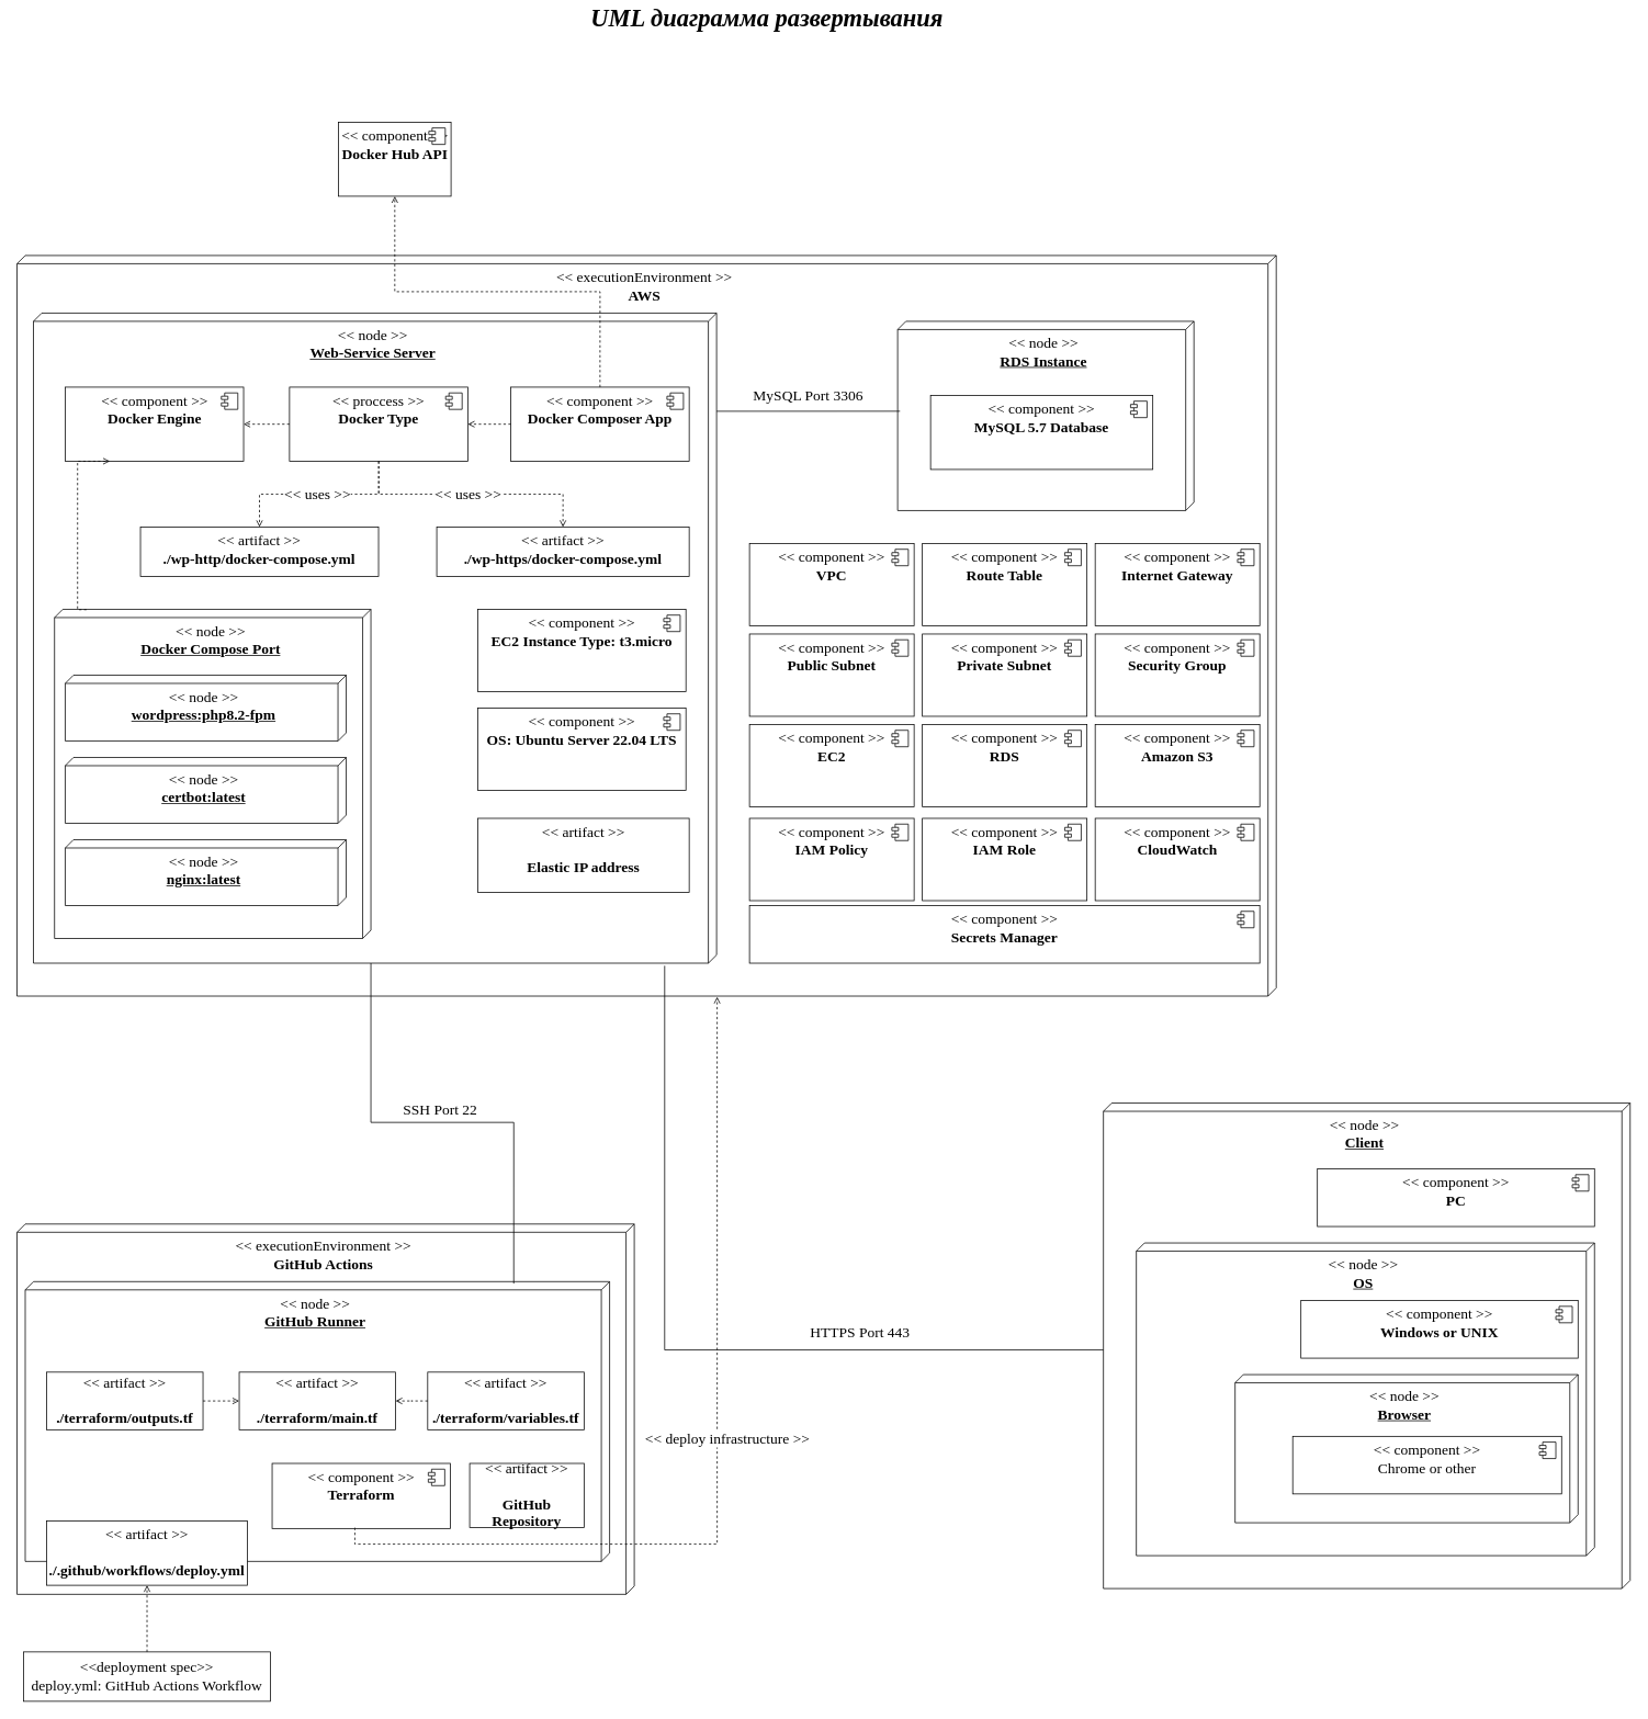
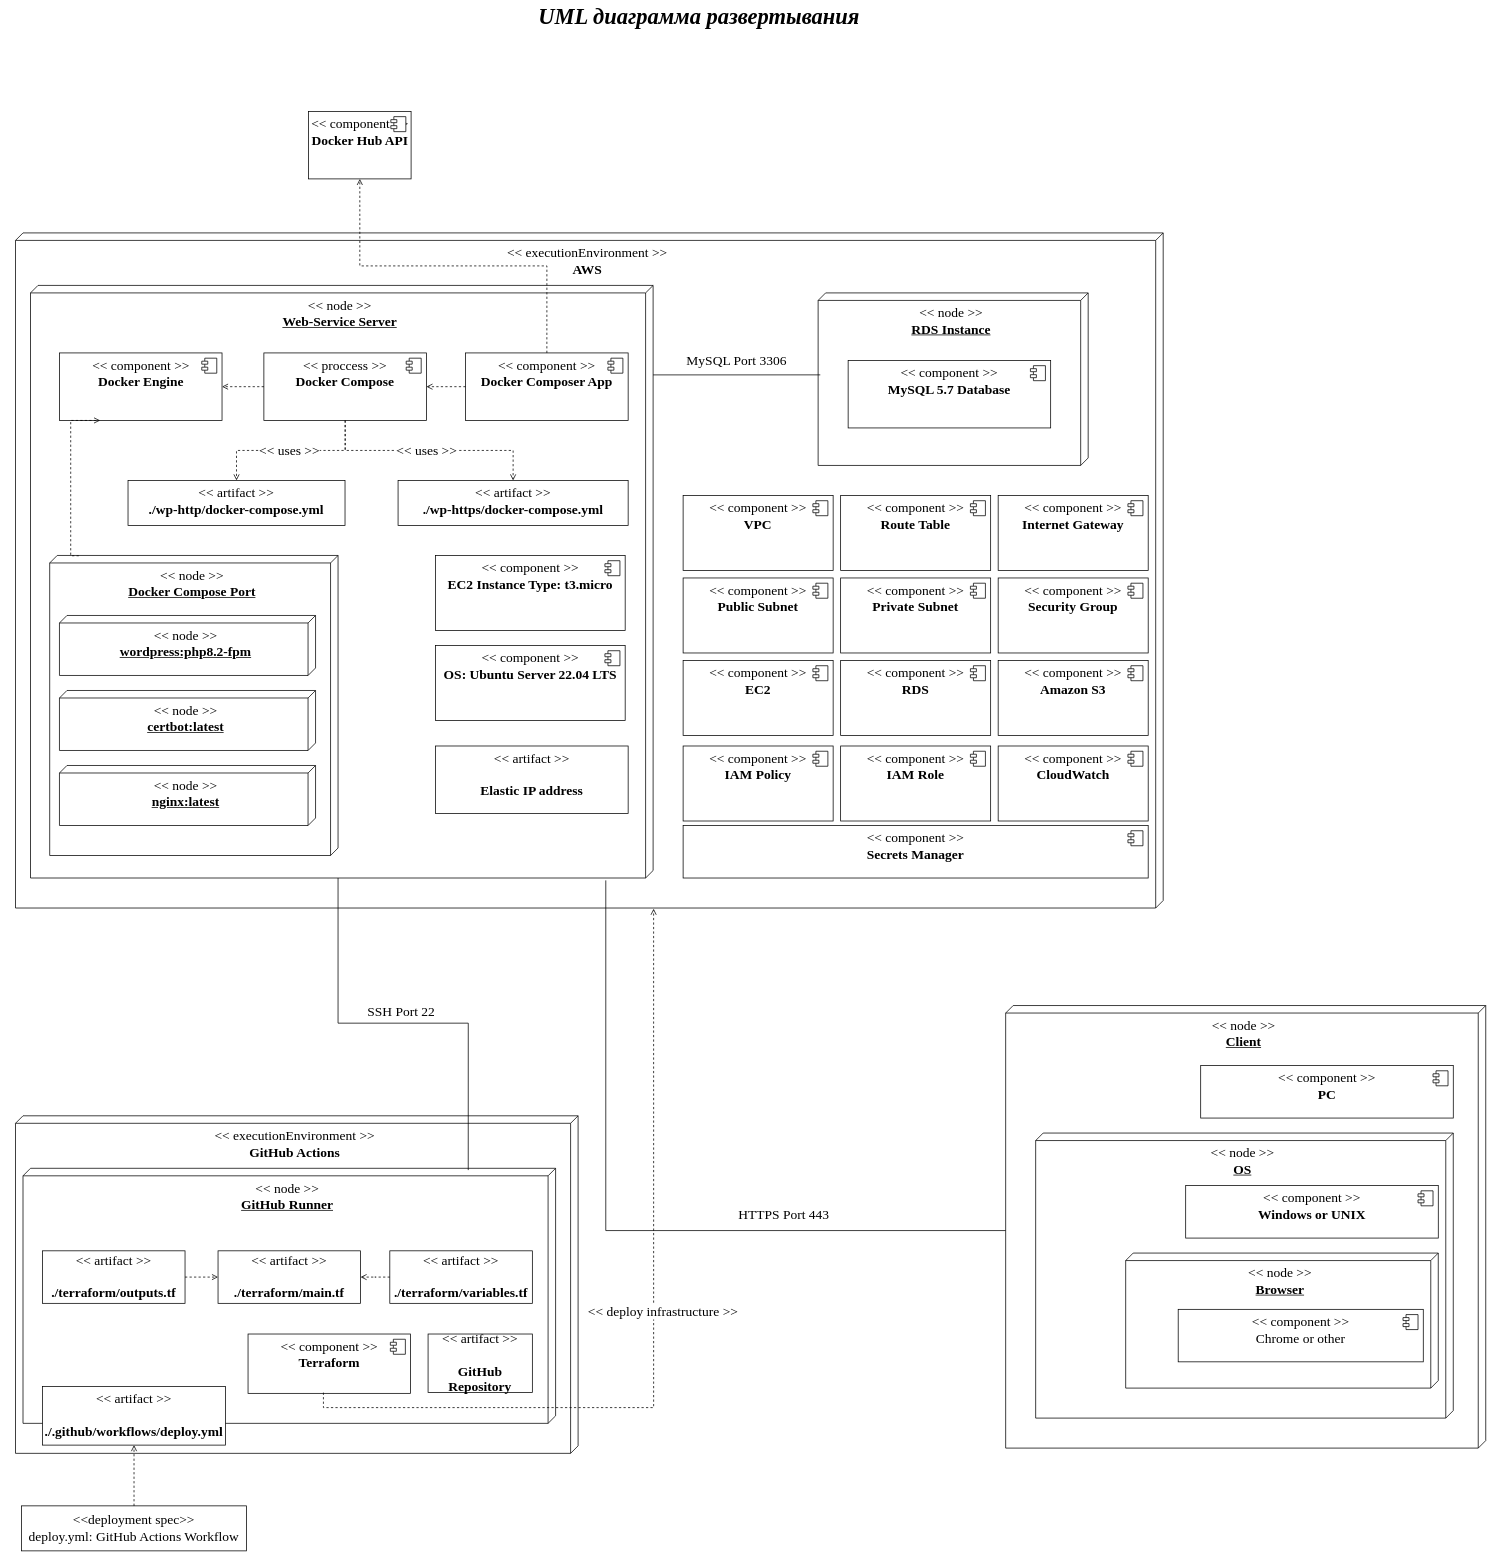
- <mxCell id="19" value="&amp;lt;&amp;lt; proccess &amp;gt;&amp;gt;&lt;div style=&quot;font-size: 18px;&quot;&gt;&lt;b&gt;Docker Type&lt;/b&gt;&lt;/div&gt;" style="html=1;dropTarget=0;whiteSpace=wrap;fontFamily=GOST type B;fontSize=18;verticalAlign=top;" parent="15" vertex="1"><mxGeometry x="331.11" y="160" width="216.72" height="90" as="geometry" /></mxCell>
+ <mxCell id="19" value="&amp;lt;&amp;lt; proccess &amp;gt;&amp;gt;&lt;div style=&quot;font-size: 18px;&quot;&gt;&lt;b&gt;Docker Compose&lt;/b&gt;&lt;/div&gt;" style="html=1;dropTarget=0;whiteSpace=wrap;fontFamily=GOST type B;fontSize=18;verticalAlign=top;" parent="15" vertex="1"><mxGeometry x="331.11" y="160" width="216.72" height="90" as="geometry" /></mxCell>
